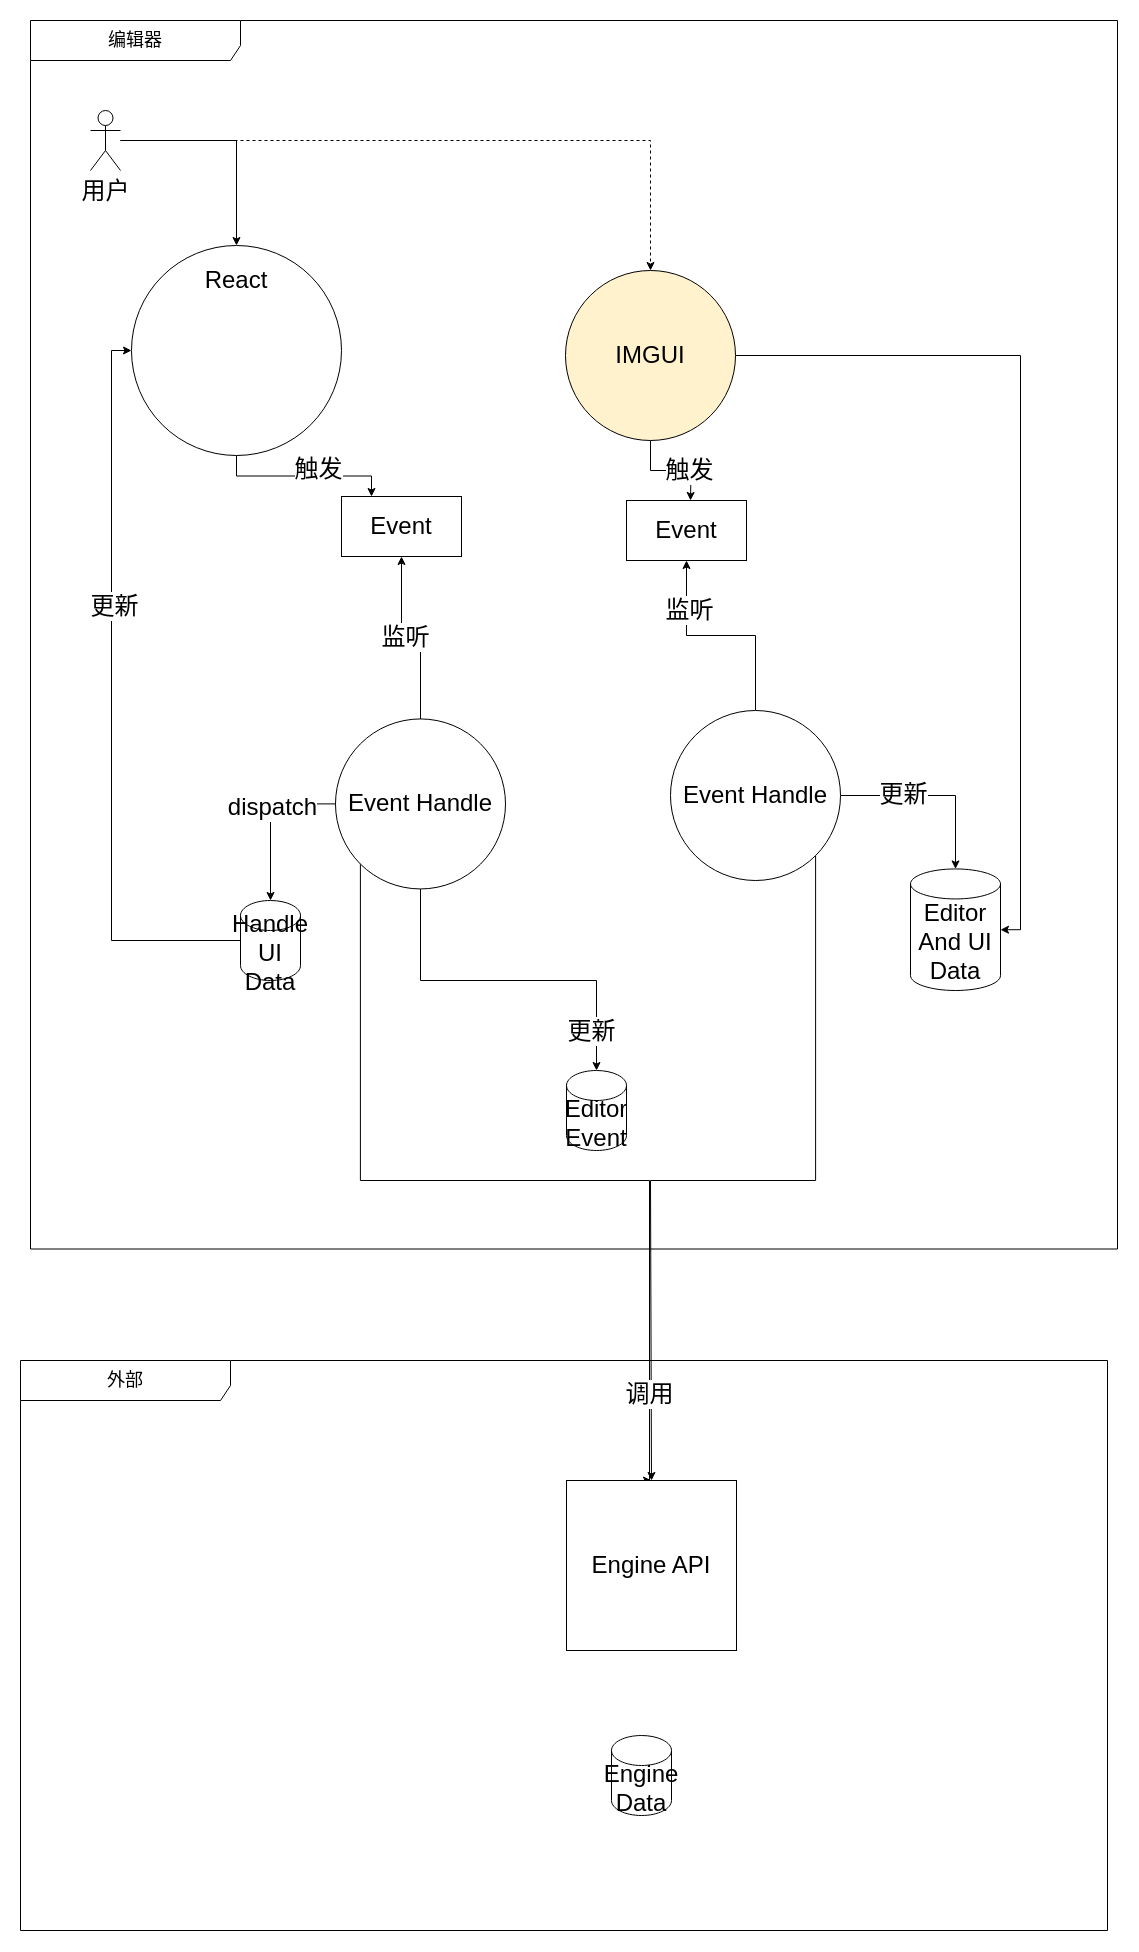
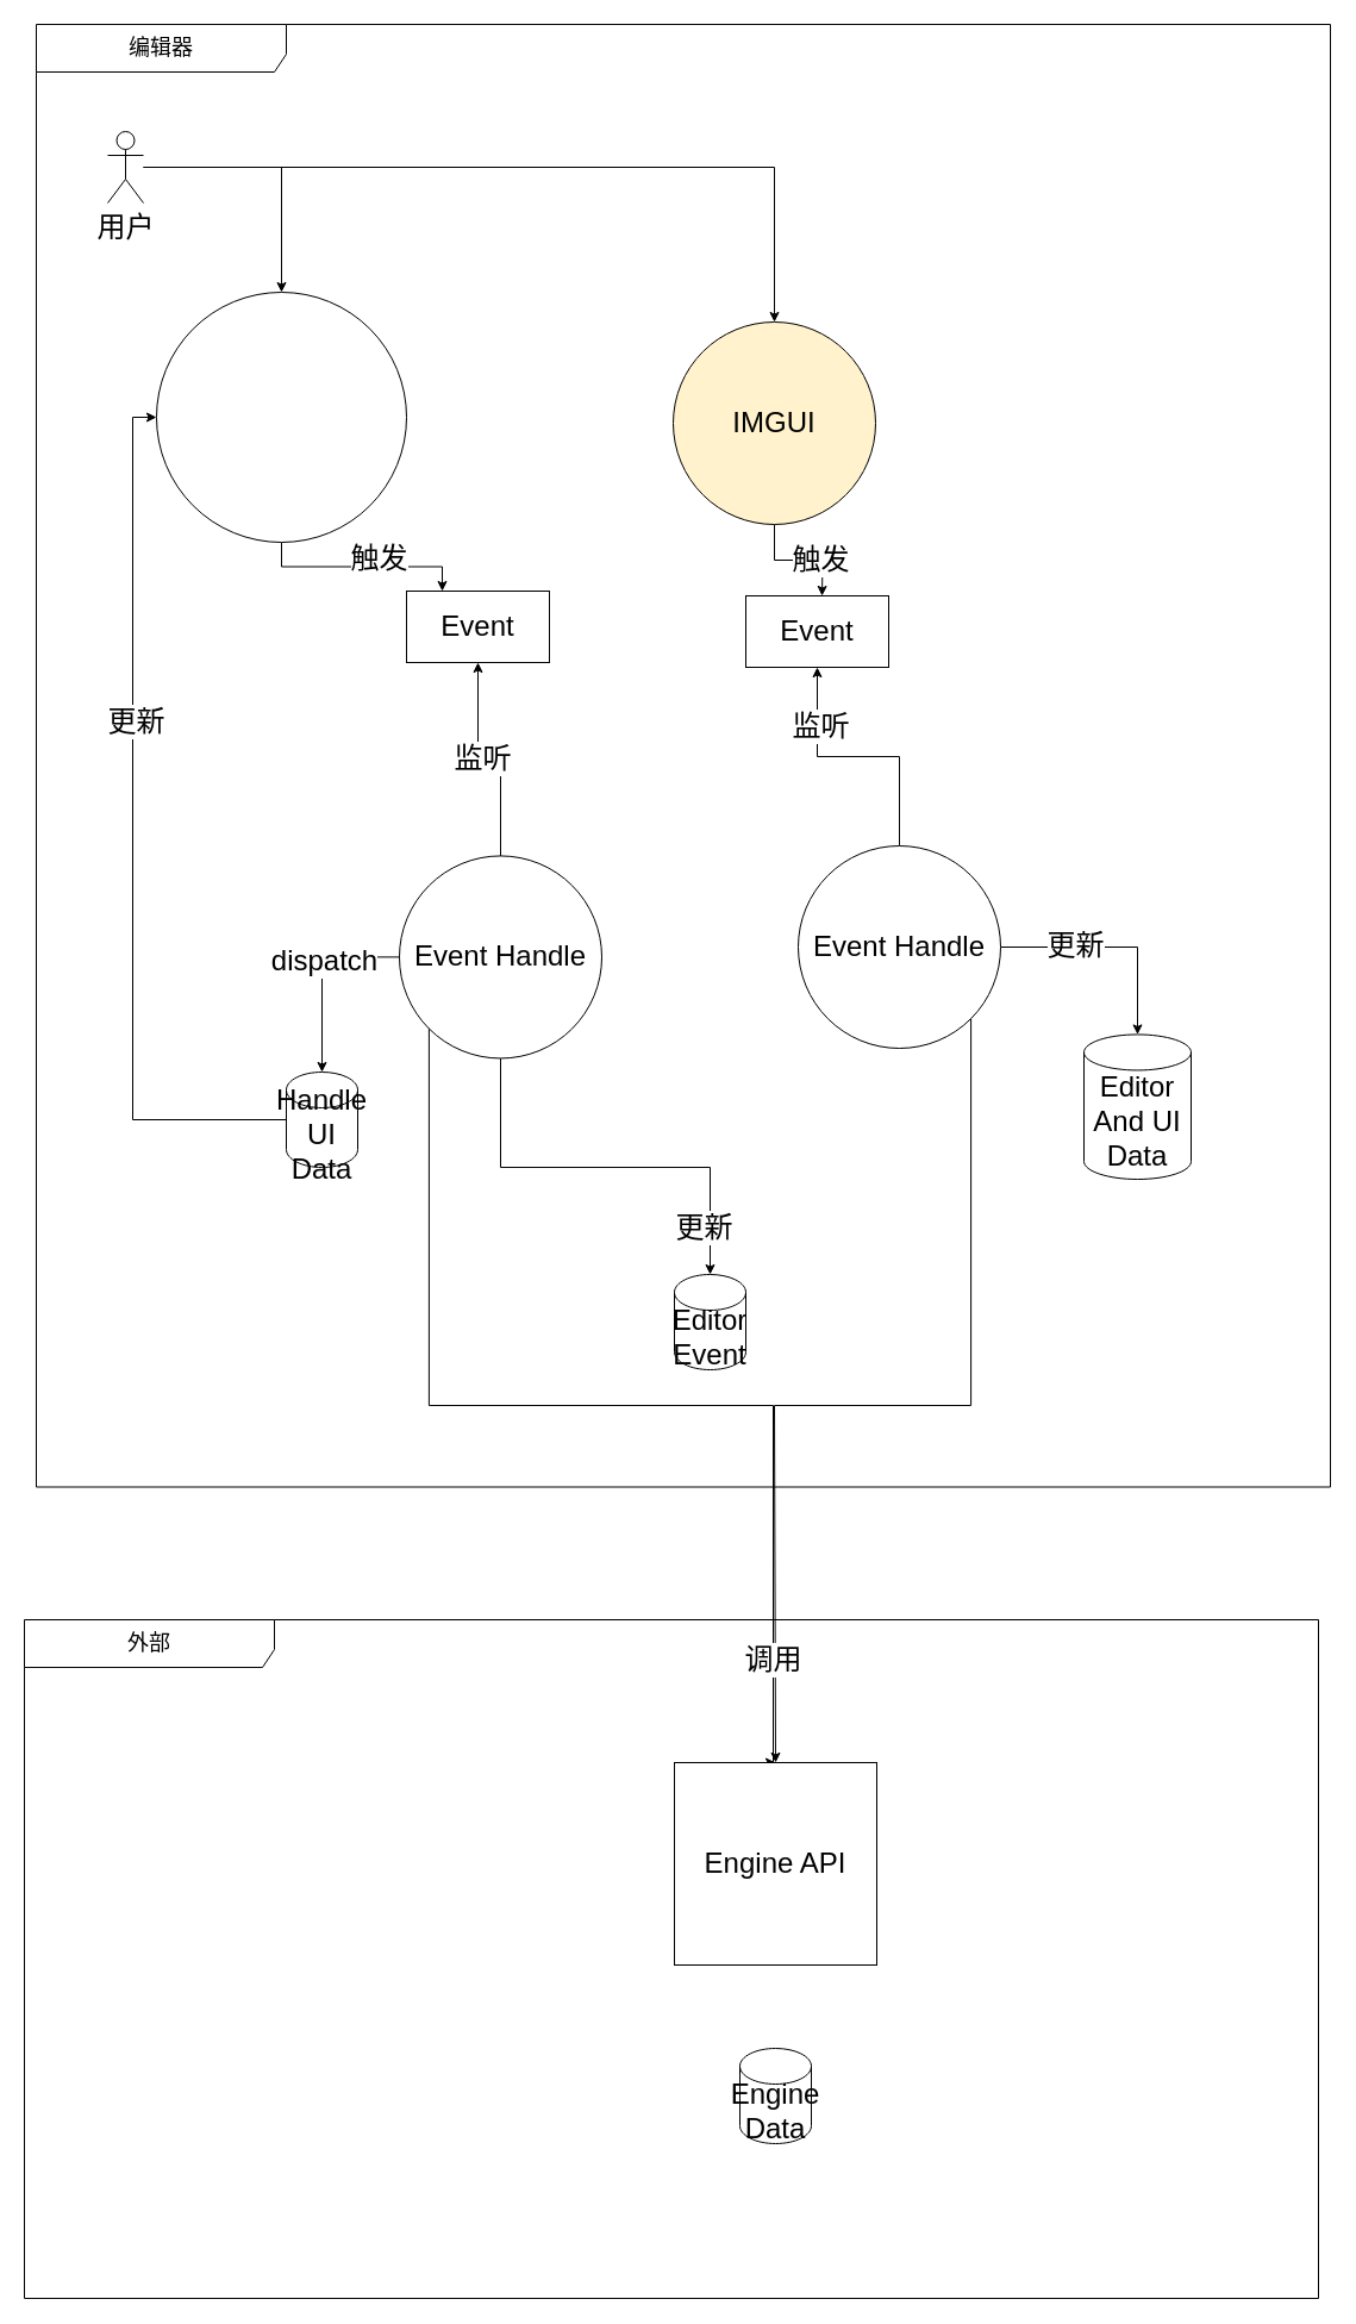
- <mxCell id="19" style="edgeStyle=orthogonalEdgeStyle;rounded=0;orthogonalLoop=1;jettySize=auto;html=1;entryX=0.5;entryY=0;entryDx=0;entryDy=0;fontSize=24;dashed=1;" edge="1" parent="1" source="20" target="9"><mxGeometry relative="1" as="geometry" /></mxCell>
+ <mxCell id="19" style="edgeStyle=orthogonalEdgeStyle;rounded=0;orthogonalLoop=1;jettySize=auto;html=1;entryX=0.5;entryY=0;entryDx=0;entryDy=0;fontSize=24;" edge="1" parent="1" source="20" target="9"><mxGeometry relative="1" as="geometry" /></mxCell>
- <mxCell id="38" value="React" style="text;html=1;strokeColor=none;fillColor=none;align=center;verticalAlign=middle;whiteSpace=wrap;rounded=0;fontSize=24;" vertex="1" parent="1"><mxGeometry x="216" y="270" width="40" height="20" as="geometry" /></mxCell>
- <mxCell id="8" style="edgeStyle=orthogonalEdgeStyle;rounded=0;orthogonalLoop=1;jettySize=auto;html=1;entryX=1;entryY=0.5;entryDx=0;entryDy=0;entryPerimeter=0;fontSize=24;" edge="1" parent="1" source="9" target="37"><mxGeometry relative="1" as="geometry" /></mxCell>
- <mxCell id="26" value="Engine Data" style="shape=cylinder3;whiteSpace=wrap;html=1;boundedLbl=1;backgroundOutline=1;size=15;fontSize=24;" vertex="1" parent="1"><mxGeometry x="611" y="1735" width="60" height="80" as="geometry" /></mxCell>
+ <mxCell id="26" value="Engine Data" style="shape=cylinder3;whiteSpace=wrap;html=1;boundedLbl=1;backgroundOutline=1;size=15;fontSize=24;" vertex="1" parent="1"><mxGeometry x="621" y="1720" width="60" height="80" as="geometry" /></mxCell>
